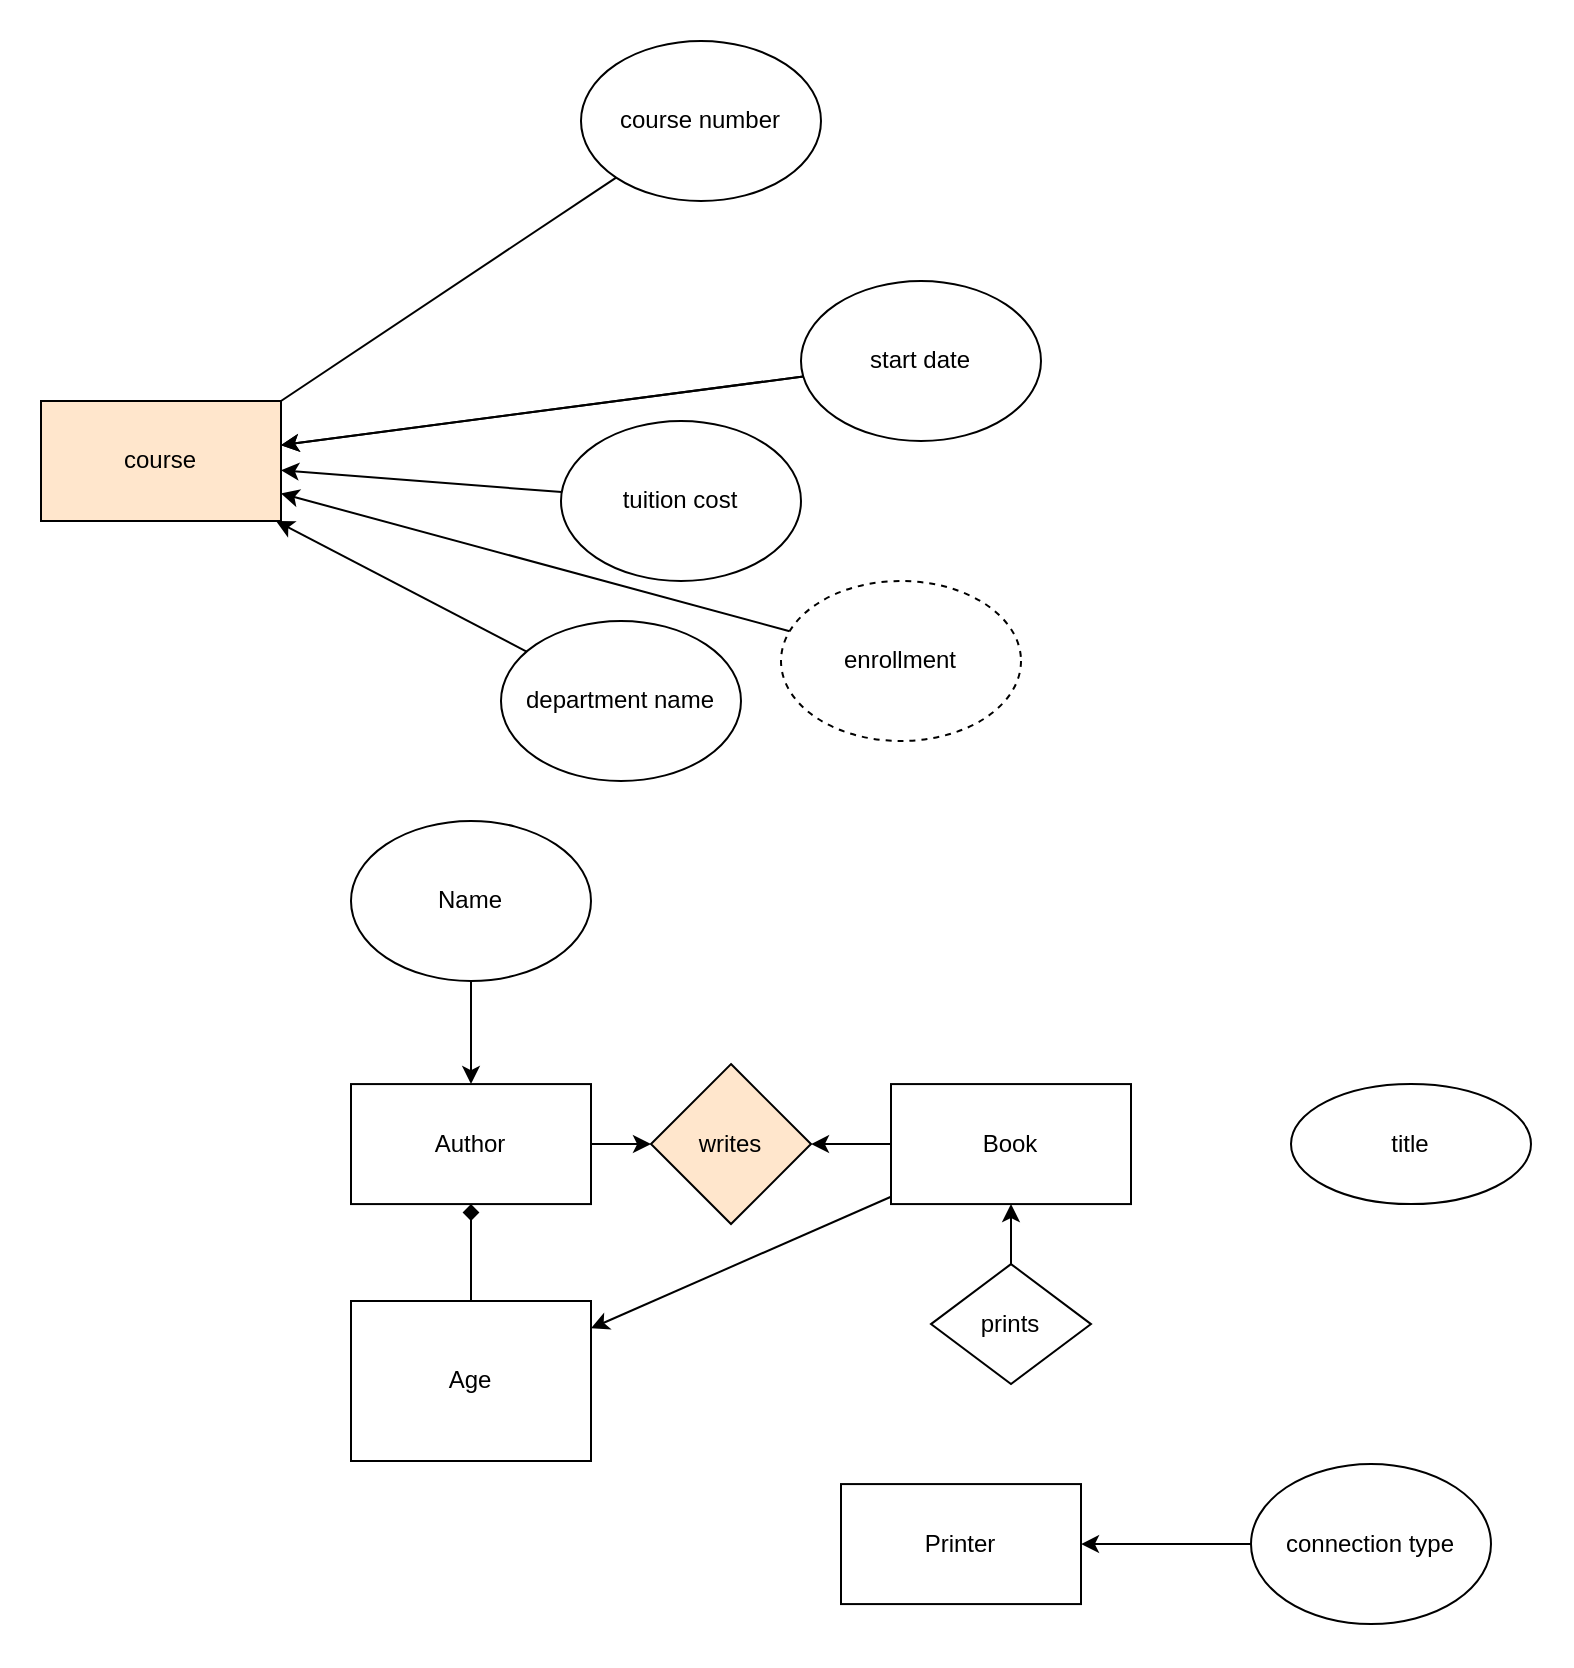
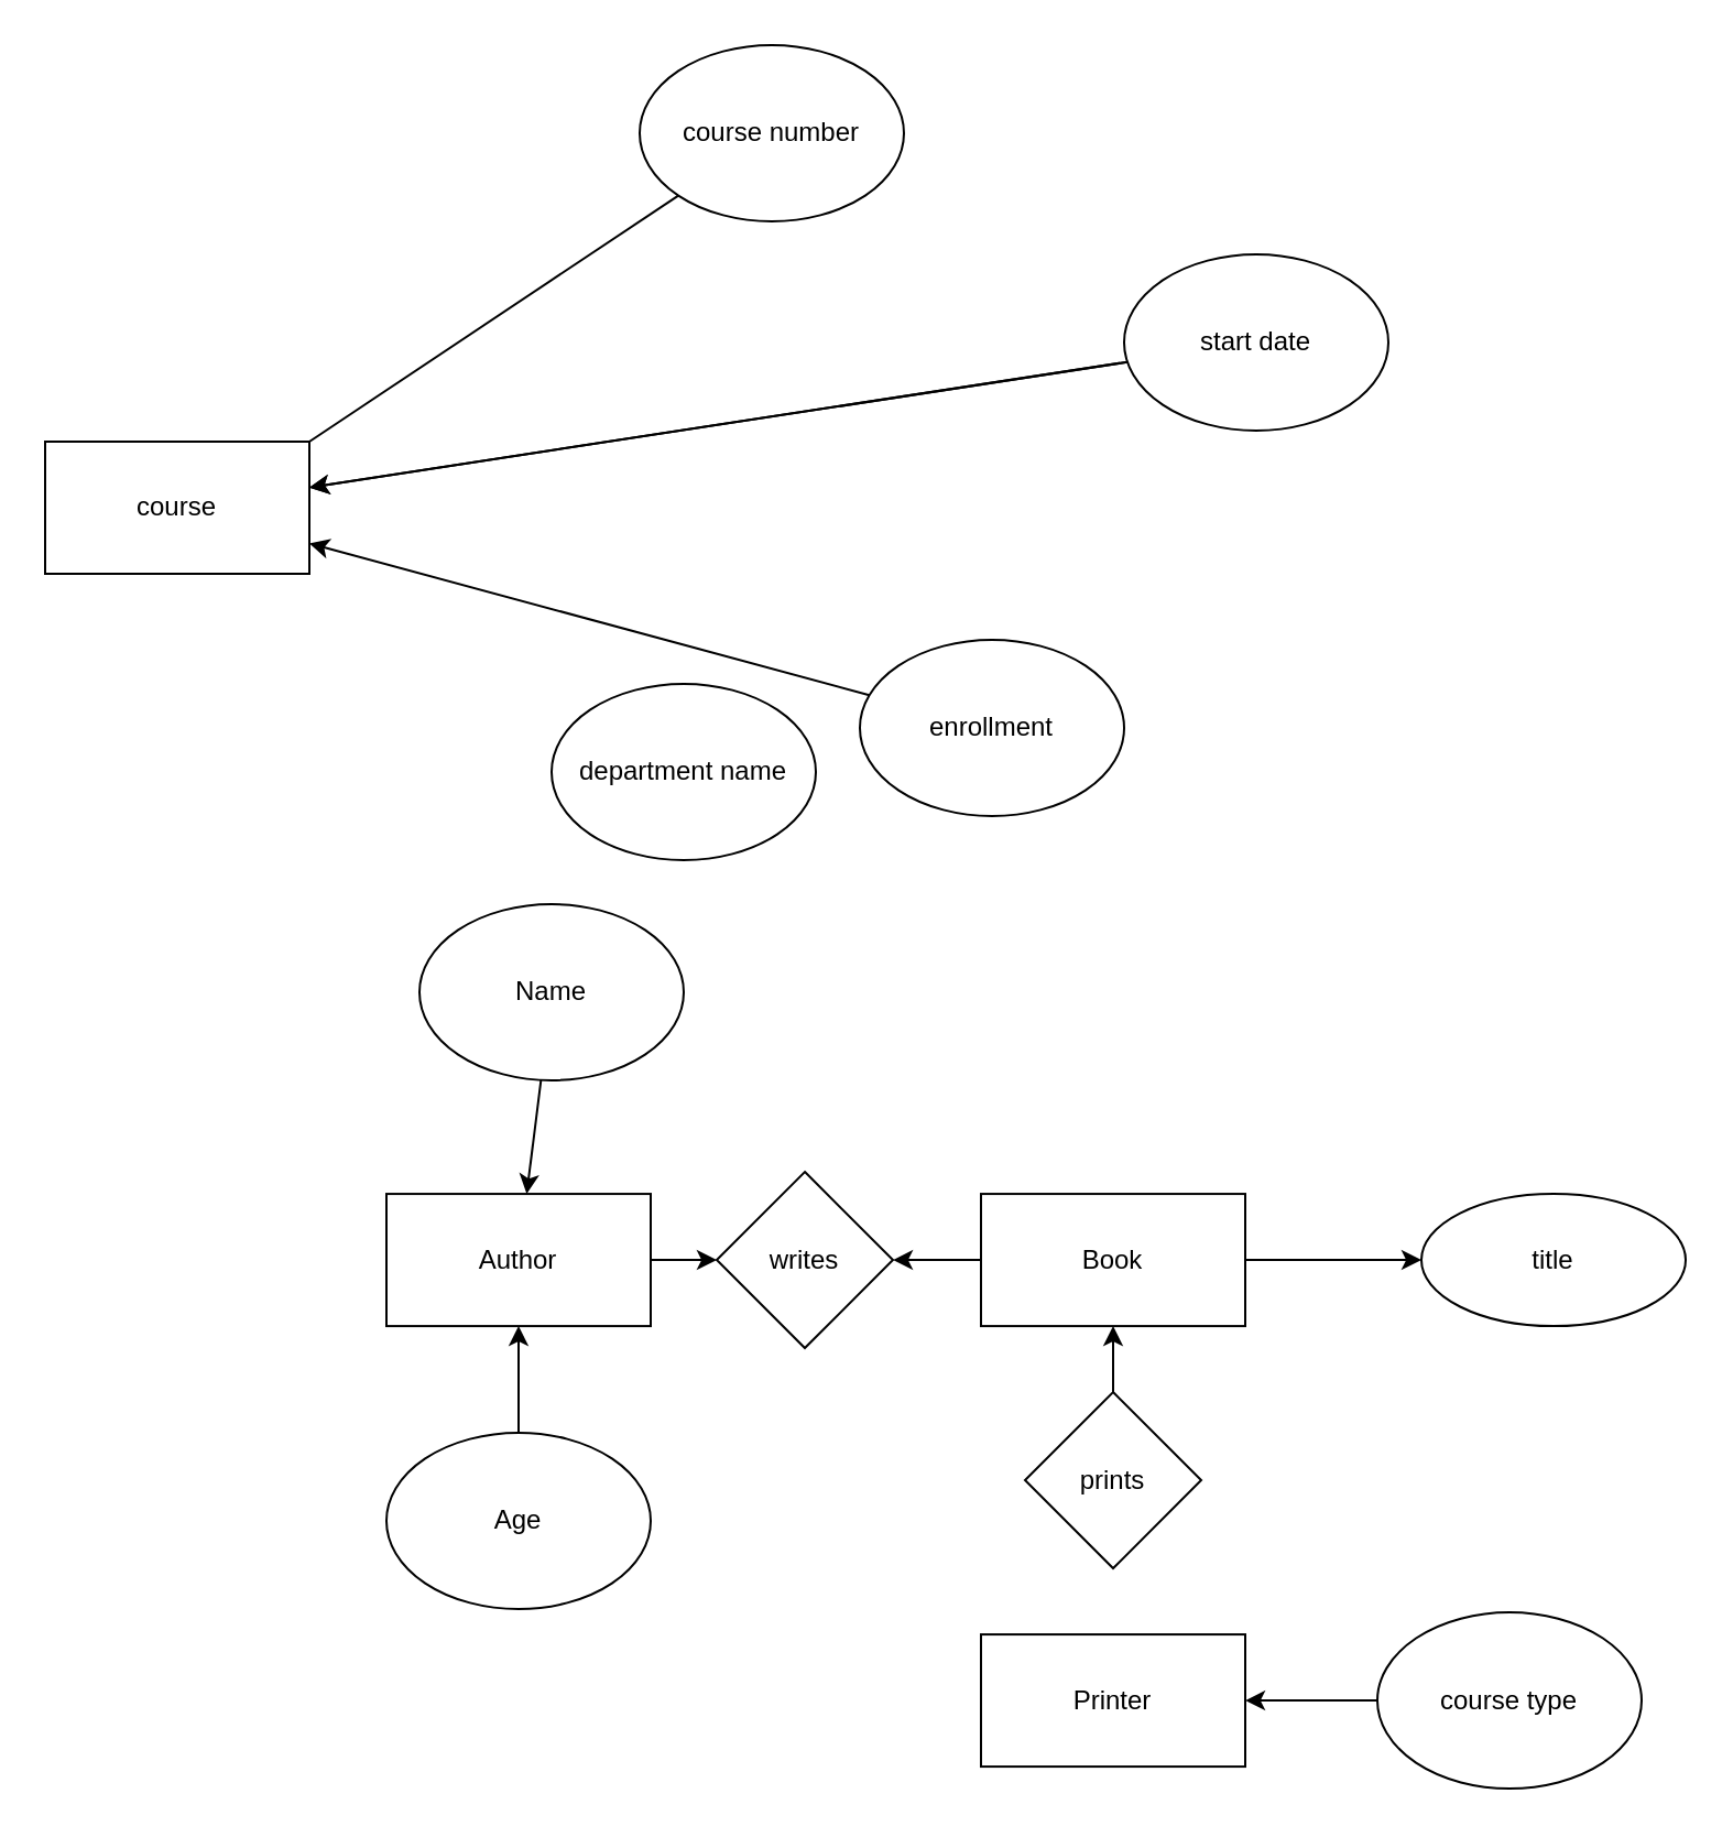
- <mxCell id="12" value="start date" style="ellipse;whiteSpace=wrap;html=1;" vertex="1" parent="1"><mxGeometry x="400" y="140" width="120" height="80" as="geometry" /></mxCell>
+ <mxCell id="12" value="start date" style="ellipse;whiteSpace=wrap;html=1;" vertex="1" parent="1"><mxGeometry x="510" y="115" width="120" height="80" as="geometry" /></mxCell>
- <mxCell id="2" value="course" style="rounded=0;whiteSpace=wrap;html=1;fillColor=#ffe6cc;" vertex="1" parent="1"><mxGeometry x="20" y="200" width="120" height="60" as="geometry" /></mxCell>
+ <mxCell id="2" value="course" style="rounded=0;whiteSpace=wrap;html=1;" vertex="1" parent="1"><mxGeometry x="20" y="200" width="120" height="60" as="geometry" /></mxCell>
- <mxCell id="10" value="" style="edgeStyle=none;html=1;" edge="1" parent="1" source="11" target="2"><mxGeometry relative="1" as="geometry" /></mxCell>
- <mxCell id="11" value="tuition cost" style="ellipse;whiteSpace=wrap;html=1;" vertex="1" parent="1"><mxGeometry x="280" y="210" width="120" height="80" as="geometry" /></mxCell>
- <mxCell id="3" value="" style="edgeStyle=none;html=1;" edge="1" parent="1" source="4" target="2"><mxGeometry relative="1" as="geometry" /></mxCell>
- <mxCell id="9" value="enrollment" style="ellipse;whiteSpace=wrap;html=1;dashed=1;" vertex="1" parent="1"><mxGeometry x="390" y="290" width="120" height="80" as="geometry" /></mxCell>
+ <mxCell id="9" value="enrollment" style="ellipse;whiteSpace=wrap;html=1;" vertex="1" parent="1"><mxGeometry x="390" y="290" width="120" height="80" as="geometry" /></mxCell>
- <mxCell id="17" value="Name" style="ellipse;whiteSpace=wrap;html=1;" vertex="1" parent="1"><mxGeometry x="175" y="410" width="120" height="80" as="geometry" /></mxCell>
+ <mxCell id="17" value="Name" style="ellipse;whiteSpace=wrap;html=1;" vertex="1" parent="1"><mxGeometry x="190" y="410" width="120" height="80" as="geometry" /></mxCell>
- <mxCell id="23" value="writes" style="rhombus;whiteSpace=wrap;html=1;fillColor=#ffe6cc;" vertex="1" parent="1"><mxGeometry x="325" y="531.54" width="80" height="80" as="geometry" /></mxCell>
+ <mxCell id="23" value="writes" style="rhombus;whiteSpace=wrap;html=1;" vertex="1" parent="1"><mxGeometry x="325" y="531.54" width="80" height="80" as="geometry" /></mxCell>
- <mxCell id="18" value="" style="edgeStyle=none;html=1;endArrow=diamond;" edge="1" parent="1" source="19" target="15"><mxGeometry relative="1" as="geometry" /></mxCell>
+ <mxCell id="18" value="" style="edgeStyle=none;html=1;" edge="1" parent="1" source="19" target="15"><mxGeometry relative="1" as="geometry" /></mxCell>
- <mxCell id="21" value="" style="edgeStyle=none;html=1;" edge="1" parent="1" source="22" target="19"><mxGeometry relative="1" as="geometry" /></mxCell>
+ <mxCell id="21" value="" style="edgeStyle=none;html=1;" edge="1" parent="1" source="22" target="29"><mxGeometry relative="1" as="geometry" /></mxCell>
- <mxCell id="25" value="prints" style="rhombus;whiteSpace=wrap;html=1;" vertex="1" parent="1"><mxGeometry x="465" y="631.54" width="80" height="60" as="geometry" /></mxCell>
+ <mxCell id="25" value="prints" style="rhombus;whiteSpace=wrap;html=1;" vertex="1" parent="1"><mxGeometry x="465" y="631.54" width="80" height="80" as="geometry" /></mxCell>
- <mxCell id="19" value="Age" style="whiteSpace=wrap;html=1;rounded=0;" vertex="1" parent="1"><mxGeometry x="175" y="650" width="120" height="80" as="geometry" /></mxCell>
+ <mxCell id="19" value="Age" style="ellipse;whiteSpace=wrap;html=1;" vertex="1" parent="1"><mxGeometry x="175" y="650" width="120" height="80" as="geometry" /></mxCell>
- <mxCell id="26" value="Printer" style="rounded=0;whiteSpace=wrap;html=1;" vertex="1" parent="1"><mxGeometry x="420" y="741.54" width="120" height="60" as="geometry" /></mxCell>
+ <mxCell id="26" value="Printer" style="rounded=0;whiteSpace=wrap;html=1;" vertex="1" parent="1"><mxGeometry x="445" y="741.54" width="120" height="60" as="geometry" /></mxCell>
- <mxCell id="28" value="connection type" style="ellipse;whiteSpace=wrap;html=1;" vertex="1" parent="1"><mxGeometry x="625" y="731.54" width="120" height="80" as="geometry" /></mxCell>
+ <mxCell id="28" value="course type" style="ellipse;whiteSpace=wrap;html=1;" vertex="1" parent="1"><mxGeometry x="625" y="731.54" width="120" height="80" as="geometry" /></mxCell>
